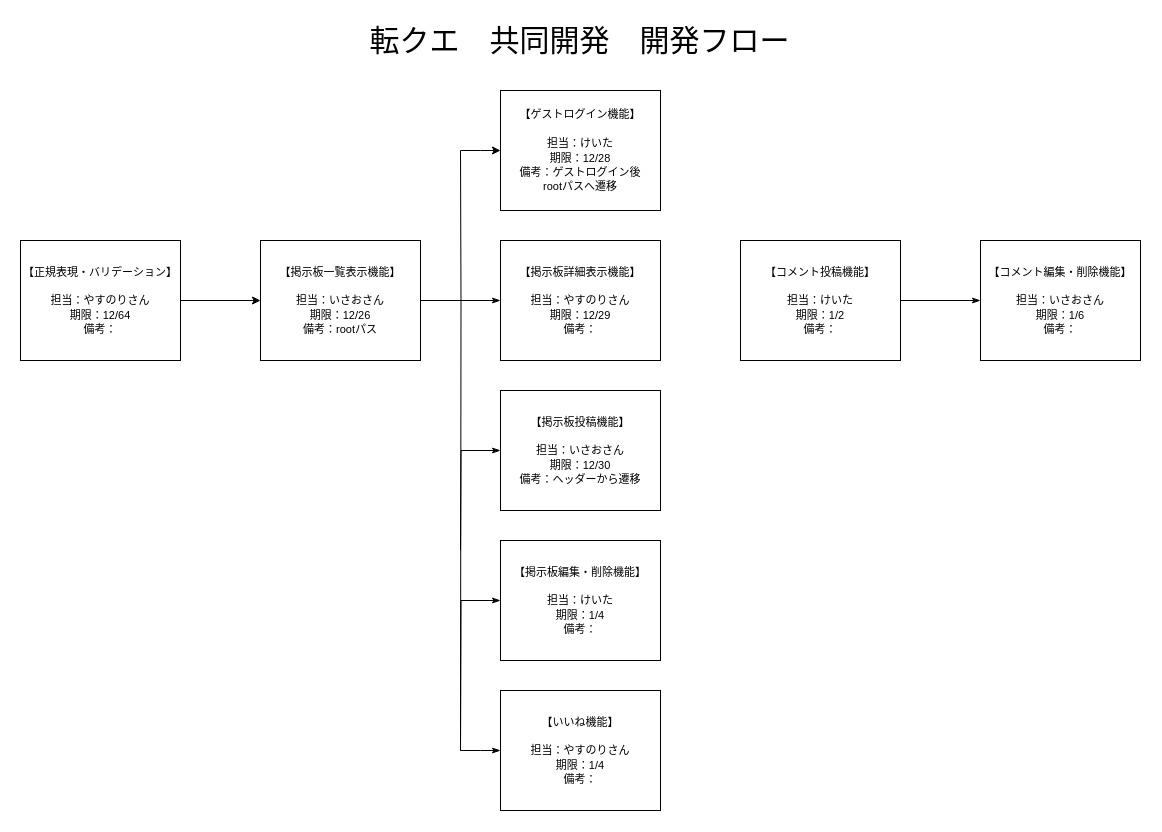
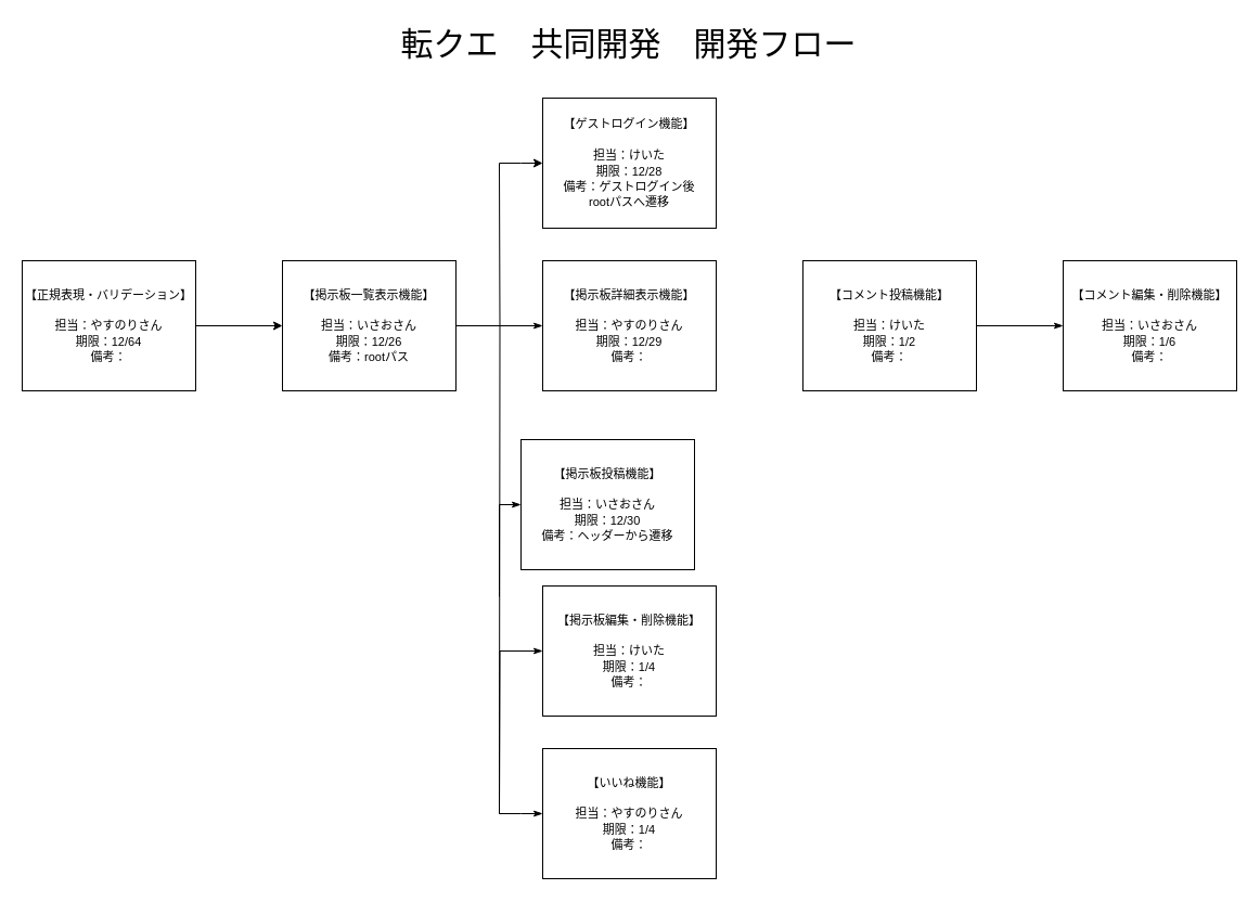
- <mxCell id="11" value="&lt;font style=&quot;font-size: 11px&quot;&gt;【掲示板投稿機能】&lt;br&gt;&lt;br&gt;担当：いさおさん&lt;br&gt;期限：12/30&lt;br&gt;備考：ヘッダーから遷移&lt;br&gt;&lt;/font&gt;" style="whiteSpace=wrap;html=1;labelPosition=center;verticalLabelPosition=middle;align=center;verticalAlign=middle;labelBackgroundColor=none;" parent="1" vertex="1"><mxGeometry x="500" y="390" width="160" height="120" as="geometry" /></mxCell>
+ <mxCell id="11" value="&lt;font style=&quot;font-size: 11px&quot;&gt;【掲示板投稿機能】&lt;br&gt;&lt;br&gt;担当：いさおさん&lt;br&gt;期限：12/30&lt;br&gt;備考：ヘッダーから遷移&lt;br&gt;&lt;/font&gt;" style="whiteSpace=wrap;html=1;labelPosition=center;verticalLabelPosition=middle;align=center;verticalAlign=middle;labelBackgroundColor=none;" parent="1" vertex="1"><mxGeometry x="480" y="405" width="160" height="120" as="geometry" /></mxCell>
